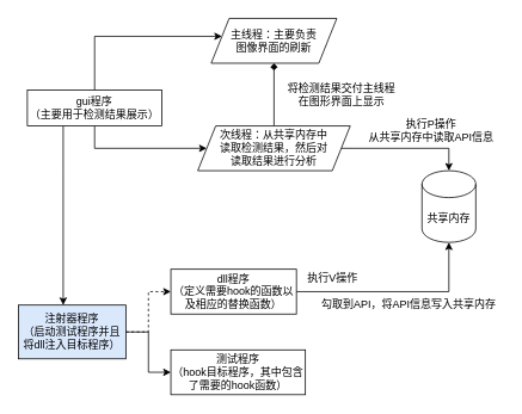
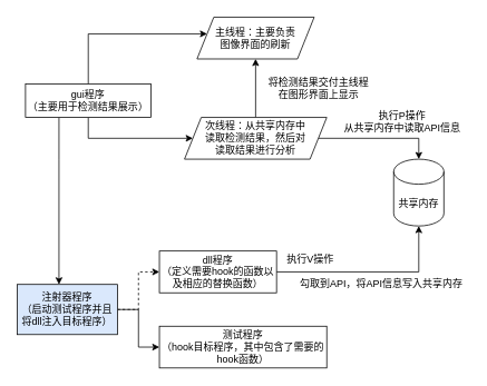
- <mxCell id="14" style="edgeStyle=orthogonalEdgeStyle;rounded=0;orthogonalLoop=1;jettySize=auto;html=1;endArrow=diamond;" edge="1" parent="1" source="15" target="12"><mxGeometry relative="1" as="geometry" /></mxCell>
+ <mxCell id="14" style="edgeStyle=orthogonalEdgeStyle;rounded=0;orthogonalLoop=1;jettySize=auto;html=1;" edge="1" parent="1" source="15" target="12"><mxGeometry relative="1" as="geometry" /></mxCell>
- <mxCell id="7" value="测试程序&lt;br&gt;（hook目标程序，其中包含了需要的hook函数）" style="whiteSpace=wrap;html=1;" vertex="1" parent="1"><mxGeometry x="190" y="390" width="150" height="50" as="geometry" /></mxCell>
+ <mxCell id="7" value="测试程序&lt;br&gt;（hook目标程序，其中包含了需要的hook函数）" style="whiteSpace=wrap;html=1;" vertex="1" parent="1"><mxGeometry x="190" y="390" width="200" height="50" as="geometry" /></mxCell>
